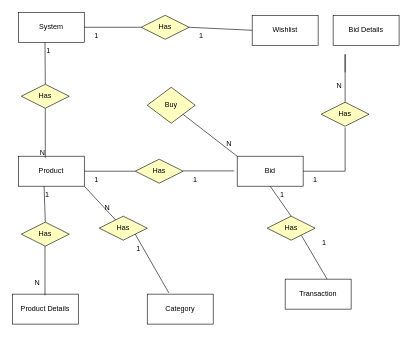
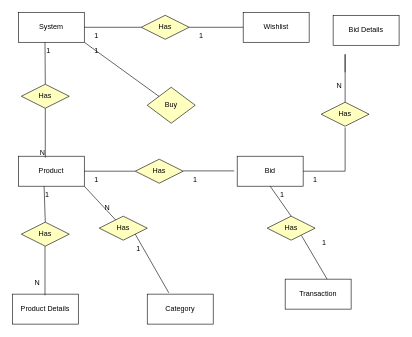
- <mxCell id="6" value="Wishlist" style="html=1;whiteSpace=wrap;" vertex="1" parent="1"><mxGeometry x="420" y="25" width="110" height="50" as="geometry" /></mxCell>
+ <mxCell id="6" value="Wishlist" style="html=1;whiteSpace=wrap;" vertex="1" parent="1"><mxGeometry x="405" y="20" width="110" height="50" as="geometry" /></mxCell>
+ <mxCell id="46" value="" style="endArrow=none;html=1;rounded=0;align=center;verticalAlign=top;endFill=0;labelBackgroundColor=none;exitX=1;exitY=1;exitDx=0;exitDy=0;" edge="1" parent="1" source="3" target="11"><mxGeometry relative="1" as="geometry"><mxPoint x="145" y="70" as="sourcePoint" /><mxPoint x="260" y="90" as="targetPoint" /></mxGeometry></mxCell>
+ <mxCell id="47" value="1" style="resizable=0;html=1;align=left;verticalAlign=top;labelBackgroundColor=none;" connectable="0" vertex="1" parent="46"><mxGeometry x="-1" relative="1" as="geometry"><mxPoint x="15" as="offset" /></mxGeometry></mxCell>
- <mxCell id="44" value="" style="endArrow=none;html=1;rounded=0;align=center;verticalAlign=top;endFill=0;labelBackgroundColor=none;entryX=0;entryY=0;entryDx=0;entryDy=0;" edge="1" parent="1" source="11" target="9"><mxGeometry relative="1" as="geometry"><mxPoint x="345" y="200" as="sourcePoint" /><mxPoint x="397" y="256" as="targetPoint" /></mxGeometry></mxCell>
- <mxCell id="45" value="N" style="resizable=0;html=1;align=right;verticalAlign=bottom;labelBackgroundColor=none;" connectable="0" vertex="1" parent="44"><mxGeometry x="1" relative="1" as="geometry"><mxPoint x="-9" y="-12" as="offset" /></mxGeometry></mxCell>
